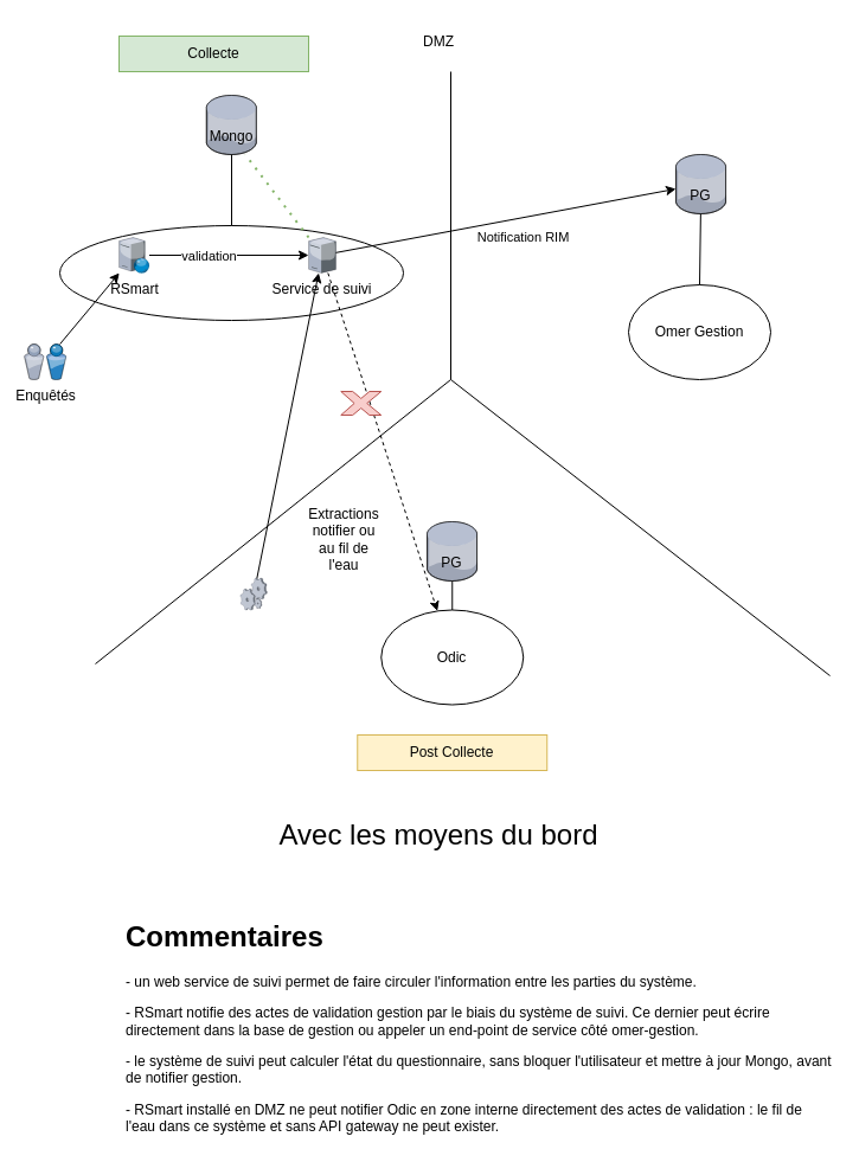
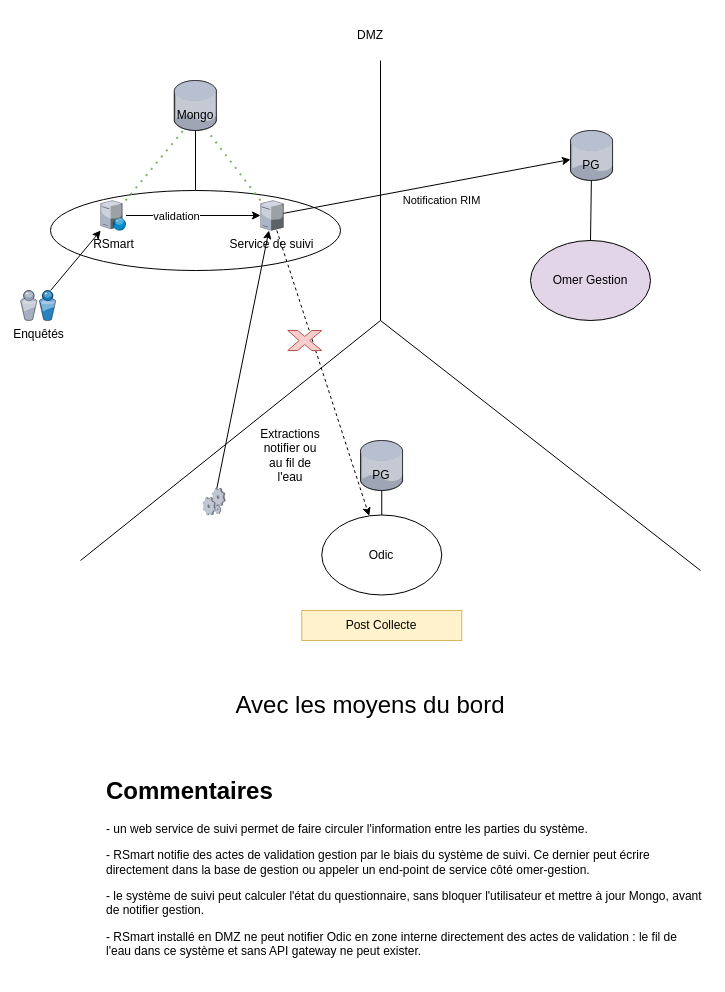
- <mxCell id="8" value="Collecte" style="text;html=1;align=center;verticalAlign=middle;whiteSpace=wrap;rounded=0;fillColor=#d5e8d4;strokeColor=#82b366;" vertex="1" parent="1"><mxGeometry x="100" y="30" width="160" height="30" as="geometry" /></mxCell>
+ <mxCell id="32" value="" style="endArrow=none;dashed=1;html=1;dashPattern=1 3;strokeWidth=2;rounded=0;fillColor=#d5e8d4;strokeColor=#82b366;" edge="1" parent="1" source="17" target="23"><mxGeometry width="50" height="50" relative="1" as="geometry"><mxPoint x="100" y="160" as="sourcePoint" /><mxPoint x="150" y="110" as="targetPoint" /></mxGeometry></mxCell>
- <mxCell id="11" value="Omer Gestion" style="ellipse;whiteSpace=wrap;html=1;" vertex="1" parent="1"><mxGeometry x="530" y="240" width="120" height="80" as="geometry" /></mxCell>
+ <mxCell id="11" value="Omer Gestion" style="ellipse;whiteSpace=wrap;html=1;fillColor=#e1d5e7;" vertex="1" parent="1"><mxGeometry x="530" y="240" width="120" height="80" as="geometry" /></mxCell>
- <mxCell id="9" value="Post Collecte" style="text;html=1;align=center;verticalAlign=middle;whiteSpace=wrap;rounded=0;fillColor=#fff2cc;strokeColor=#d6b656;" vertex="1" parent="1"><mxGeometry x="301.25" y="620" width="160" height="30" as="geometry" /></mxCell>
+ <mxCell id="9" value="Post Collecte" style="text;html=1;align=center;verticalAlign=middle;whiteSpace=wrap;rounded=0;fillColor=#fff2cc;strokeColor=#d6b656;" vertex="1" parent="1"><mxGeometry x="301.25" y="610" width="160" height="30" as="geometry" /></mxCell>
